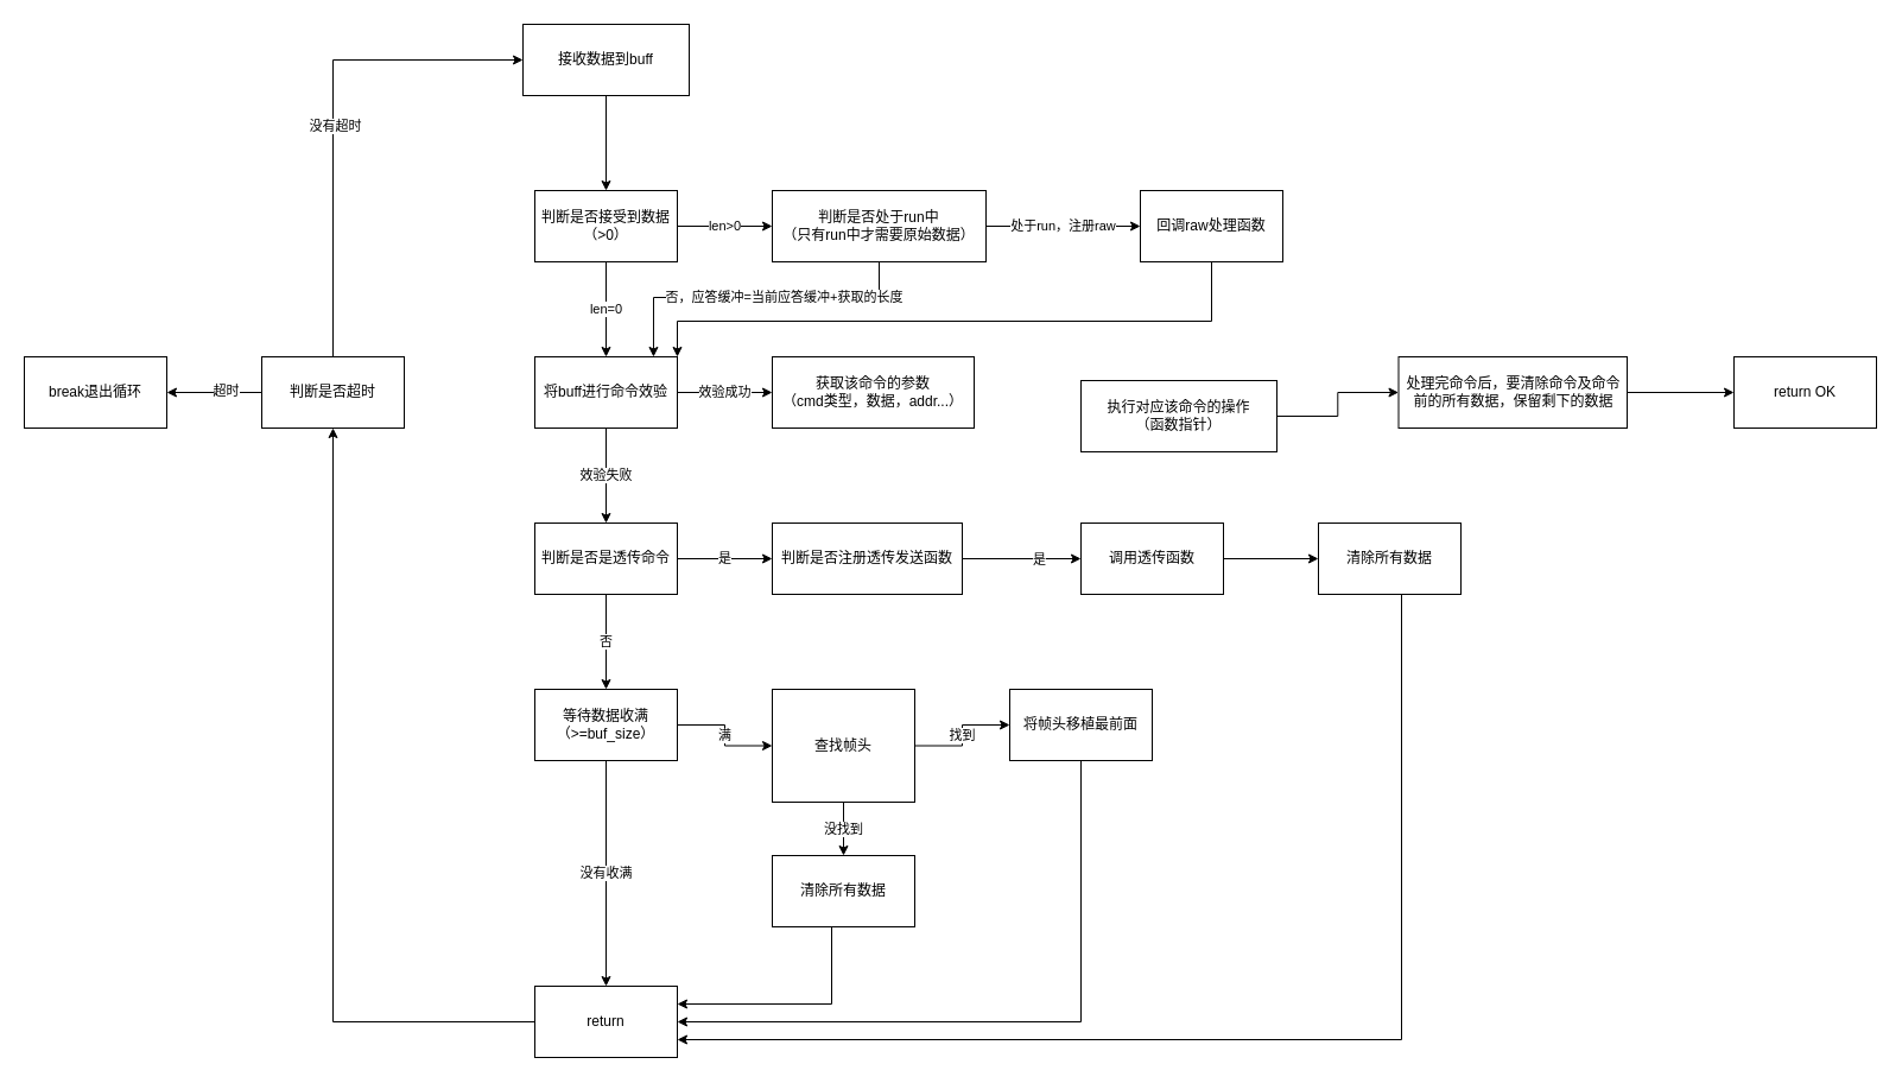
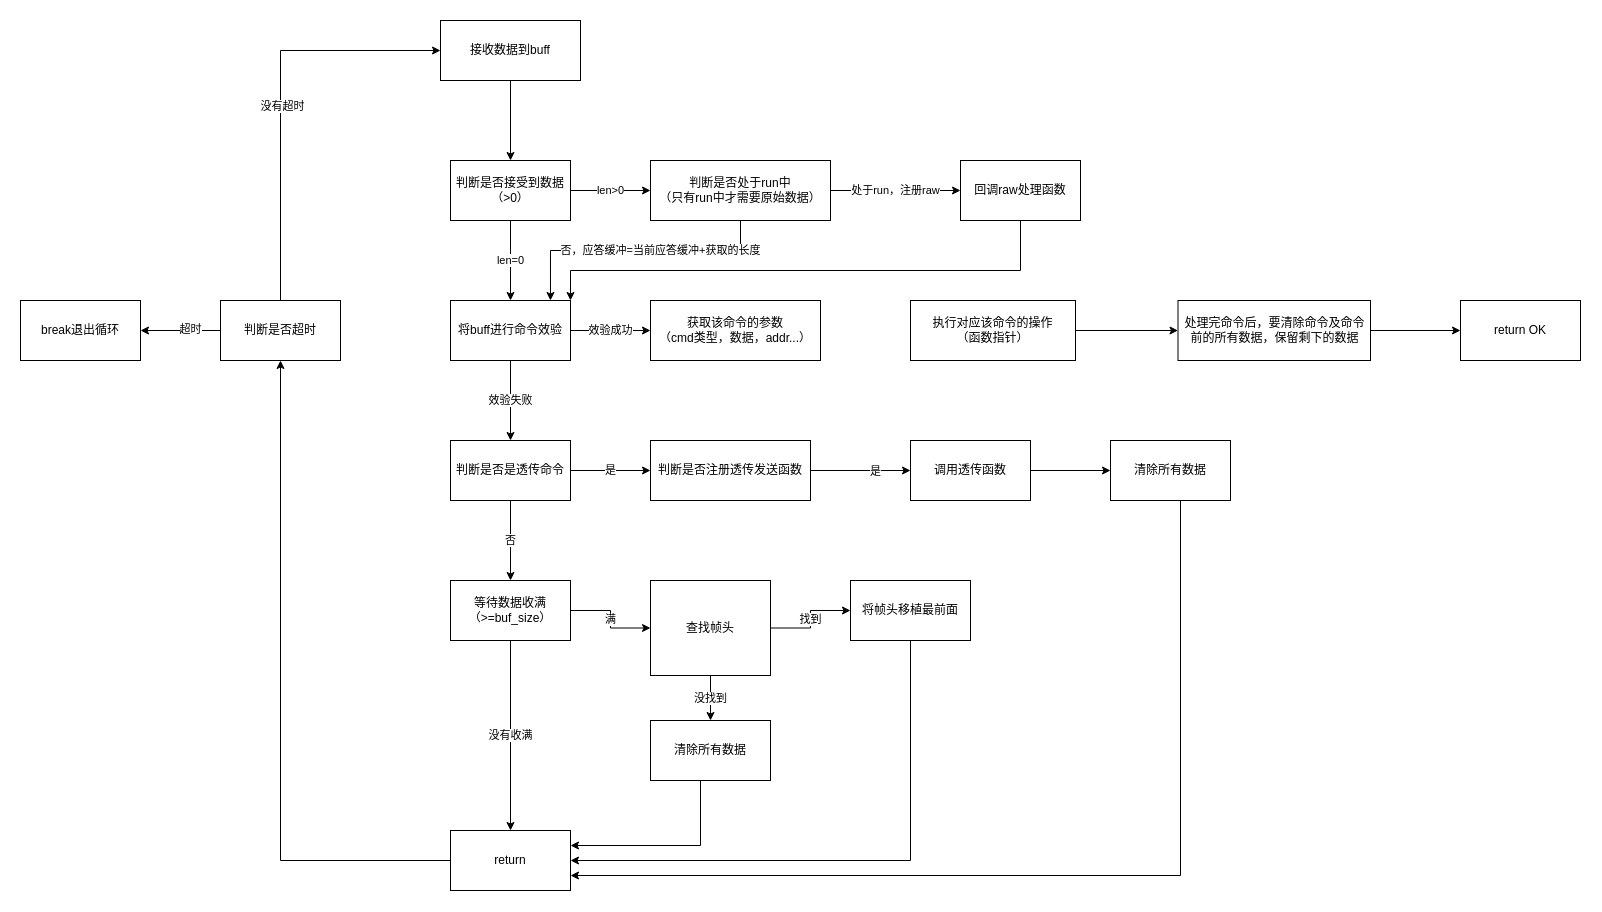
- <mxCell id="37" value="执行对应该命令的操作&lt;br&gt;（函数指针）" style="whiteSpace=wrap;html=1;rounded=0;" vertex="1" parent="1"><mxGeometry x="910" y="320" width="165" height="60" as="geometry" /></mxCell>
+ <mxCell id="37" value="执行对应该命令的操作&lt;br&gt;（函数指针）" style="whiteSpace=wrap;html=1;rounded=0;" vertex="1" parent="1"><mxGeometry x="910" y="300" width="165" height="60" as="geometry" /></mxCell>
